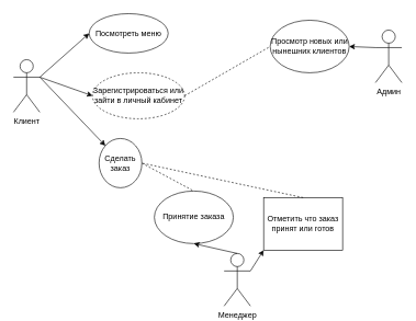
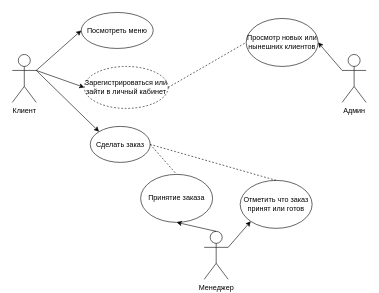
- <mxCell id="3" value="Админ" style="shape=umlActor;verticalLabelPosition=bottom;verticalAlign=top;html=1;" vertex="1" parent="1"><mxGeometry x="570" y="45" width="40" height="80" as="geometry" /></mxCell>
+ <mxCell id="3" value="Админ" style="shape=umlActor;verticalLabelPosition=bottom;verticalAlign=top;html=1;" vertex="1" parent="1"><mxGeometry x="570" y="90" width="40" height="80" as="geometry" /></mxCell>
- <mxCell id="6" value="&lt;div&gt;Сделать заказ&lt;/div&gt;" style="ellipse;whiteSpace=wrap;html=1;" vertex="1" parent="1"><mxGeometry x="150" y="210" width="65" height="75" as="geometry" /></mxCell>
+ <mxCell id="6" value="&lt;div&gt;Сделать заказ&lt;/div&gt;" style="ellipse;whiteSpace=wrap;html=1;" vertex="1" parent="1"><mxGeometry x="150" y="210" width="100" height="60" as="geometry" /></mxCell>
- <mxCell id="17" value="Отметить что заказ принят или готов" style="whiteSpace=wrap;html=1;rounded=0;" vertex="1" parent="1"><mxGeometry x="400" y="300" width="120" height="80" as="geometry" /></mxCell>
+ <mxCell id="17" value="Отметить что заказ принят или готов" style="ellipse;whiteSpace=wrap;html=1;" vertex="1" parent="1"><mxGeometry x="400" y="300" width="120" height="80" as="geometry" /></mxCell>
